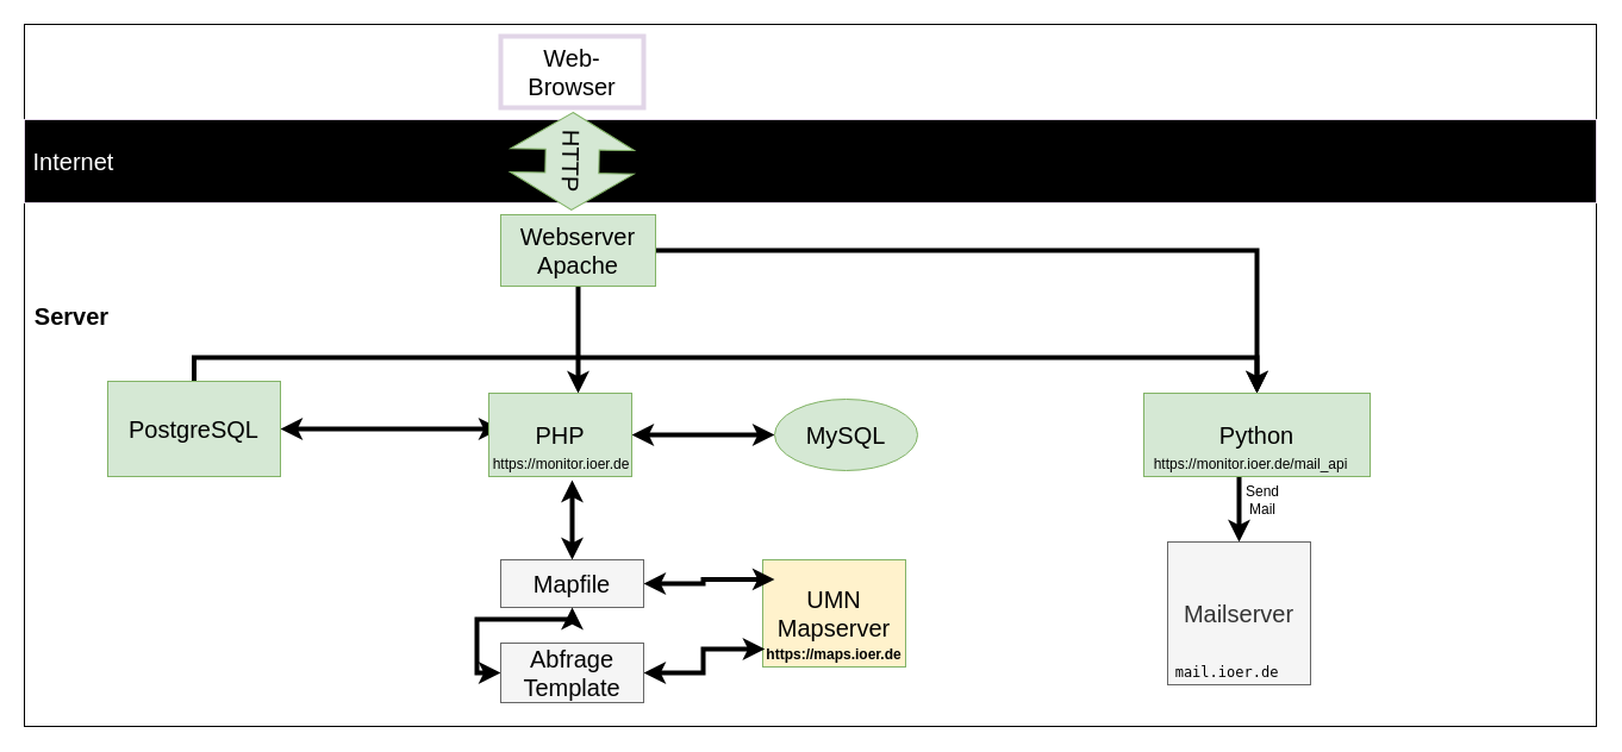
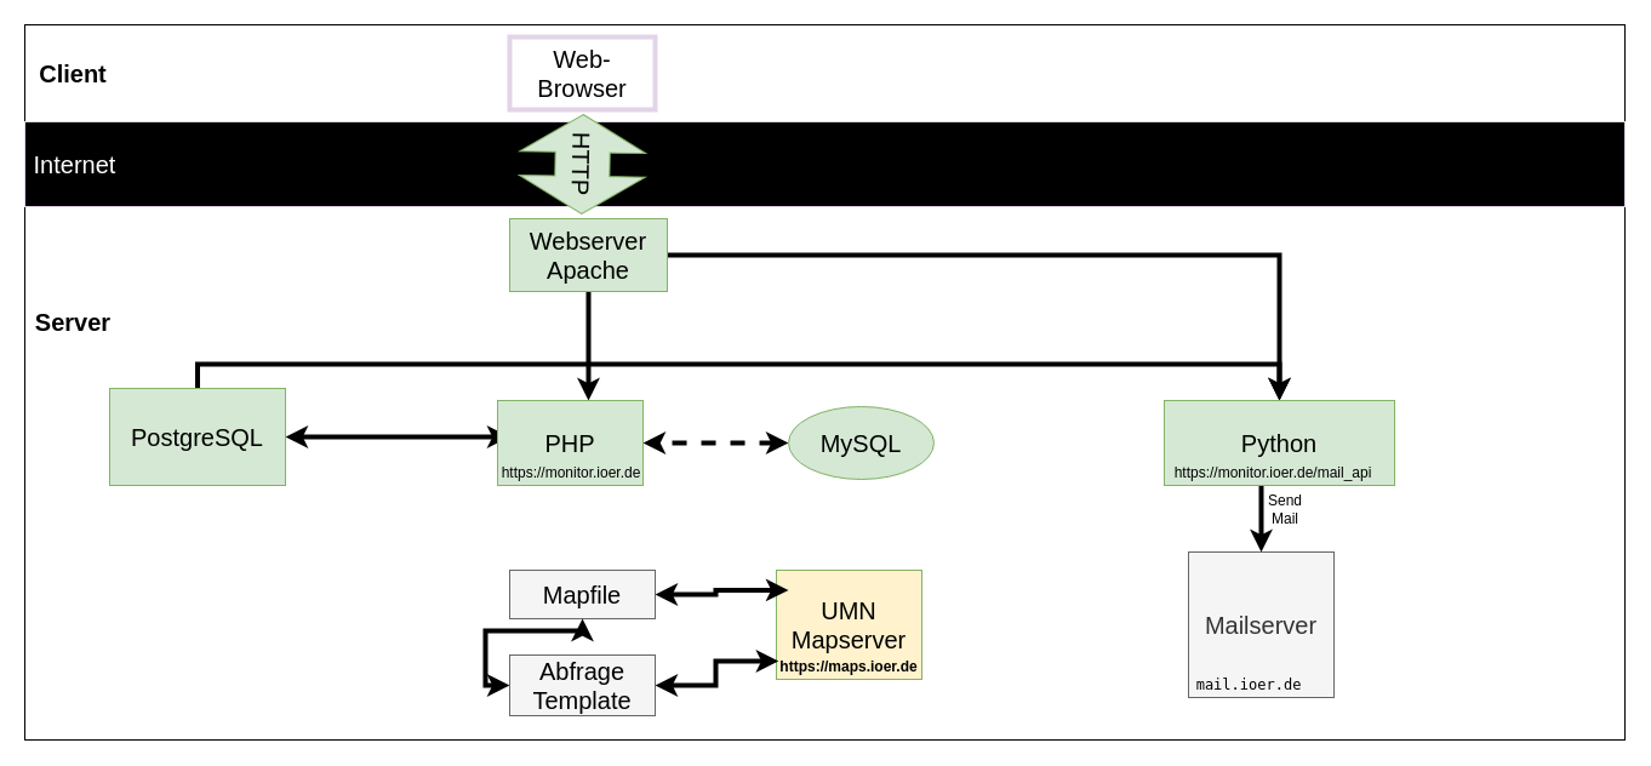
+ <mxCell id="3" value="Client" style="text;html=1;strokeColor=none;fillColor=none;align=center;verticalAlign=middle;whiteSpace=wrap;fontSize=20;fontColor=#000000;fontStyle=1" parent="1" vertex="1"><mxGeometry x="40" y="50" width="40" height="20" as="geometry" /></mxCell>
- <mxCell id="21" style="edgeStyle=orthogonalEdgeStyle;rounded=0;html=1;exitX=0;exitY=0.5;startArrow=classic;startFill=1;endArrow=classic;endFill=1;jettySize=auto;orthogonalLoop=1;strokeColor=#000000;strokeWidth=4;fontSize=20;fontColor=#FFFFFF;" parent="1" source="22" target="23" edge="1"><mxGeometry relative="1" as="geometry" /></mxCell>
+ <mxCell id="21" style="edgeStyle=orthogonalEdgeStyle;rounded=0;html=1;exitX=0;exitY=0.5;startArrow=classic;startFill=1;endArrow=classic;endFill=1;jettySize=auto;orthogonalLoop=1;strokeColor=#000000;strokeWidth=4;fontSize=20;fontColor=#FFFFFF;dashed=1;" parent="1" source="22" target="23" edge="1"><mxGeometry relative="1" as="geometry" /></mxCell>
- <mxCell id="16" style="edgeStyle=orthogonalEdgeStyle;rounded=0;html=1;exitX=0.5;exitY=0;entryX=0.583;entryY=1.043;entryPerimeter=0;startArrow=classic;startFill=1;endArrow=classic;endFill=1;jettySize=auto;orthogonalLoop=1;strokeColor=#000000;strokeWidth=4;fontSize=20;fontColor=#FFFFFF;entryDx=0;entryDy=0;" parent="1" source="17" target="23" edge="1"><mxGeometry relative="1" as="geometry" /></mxCell>
